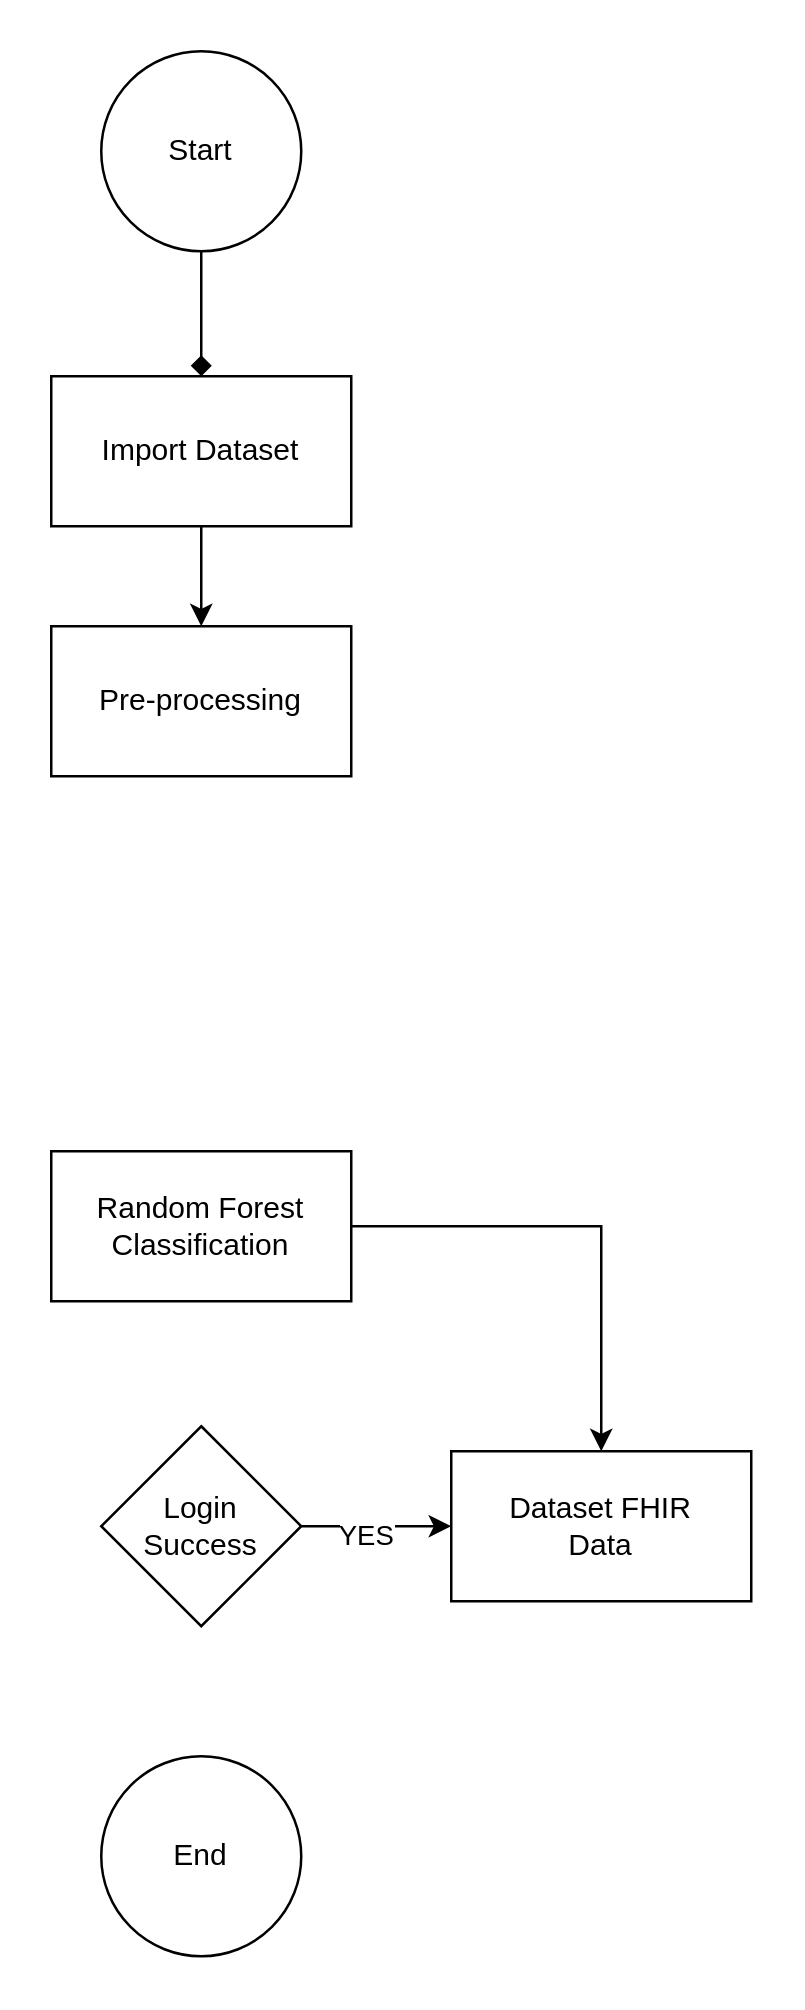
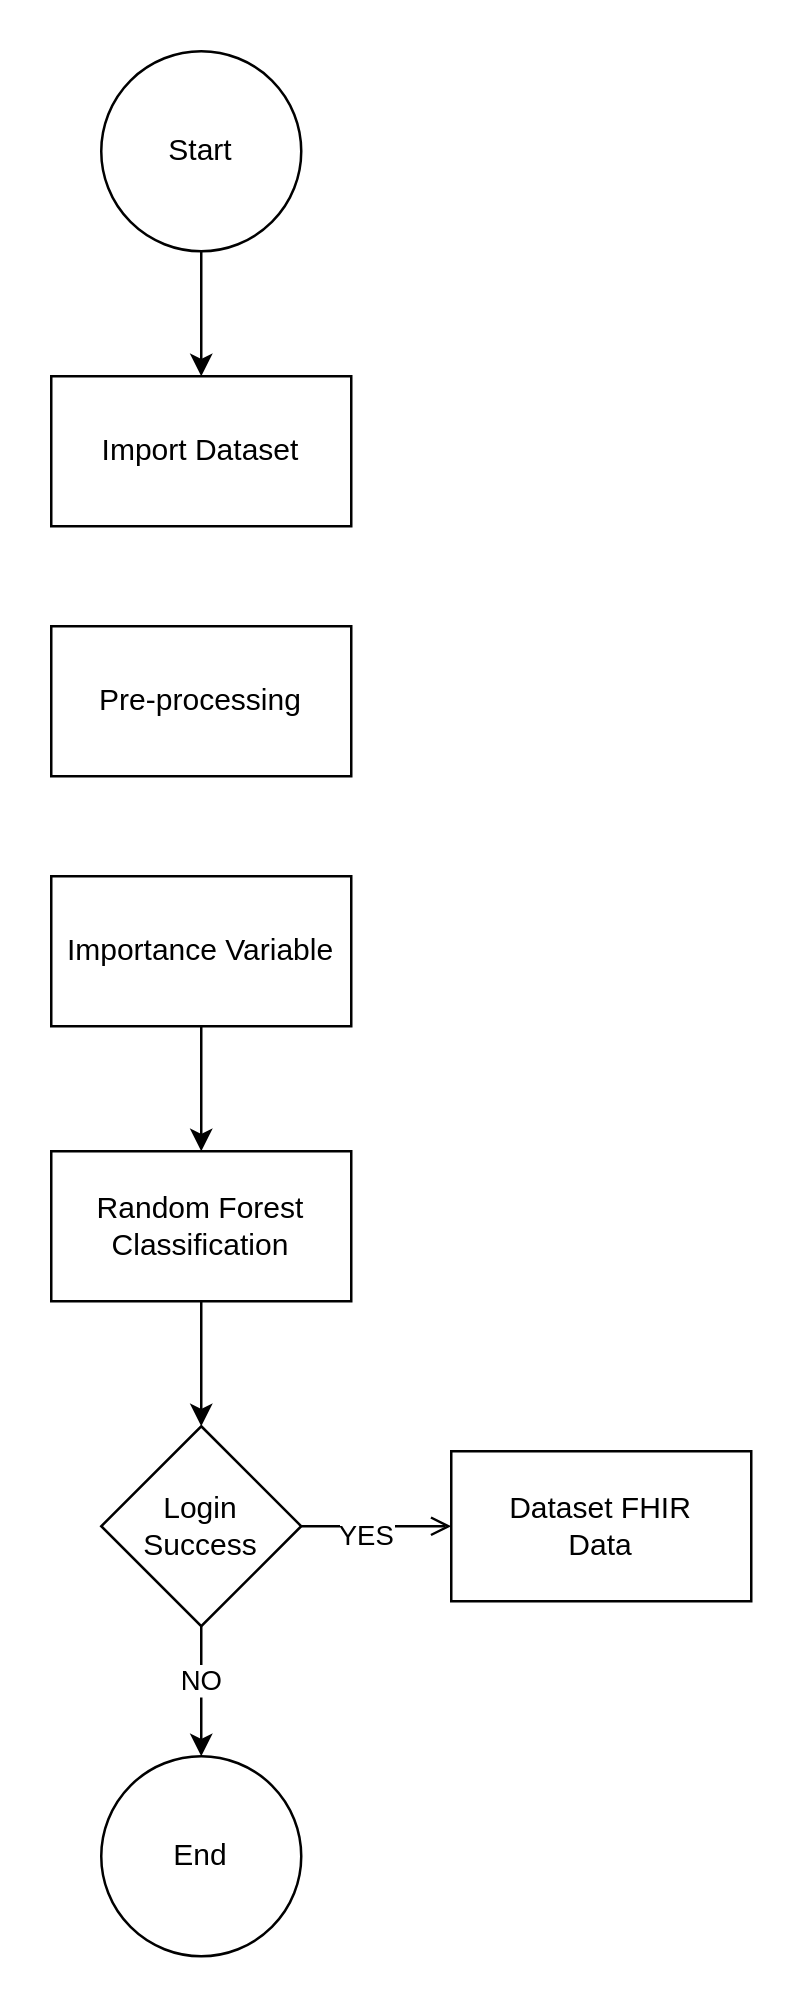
- <mxCell id="2" value="" style="edgeStyle=orthogonalEdgeStyle;rounded=0;orthogonalLoop=1;jettySize=auto;html=1;endArrow=diamond;" edge="1" parent="1" source="3" target="5"><mxGeometry relative="1" as="geometry" /></mxCell>
+ <mxCell id="2" value="" style="edgeStyle=orthogonalEdgeStyle;rounded=0;orthogonalLoop=1;jettySize=auto;html=1;" edge="1" parent="1" source="3" target="5"><mxGeometry relative="1" as="geometry" /></mxCell>
- <mxCell id="4" value="" style="edgeStyle=orthogonalEdgeStyle;rounded=0;orthogonalLoop=1;jettySize=auto;html=1;" edge="1" parent="1" source="5" target="6"><mxGeometry relative="1" as="geometry" /></mxCell>
+ <mxCell id="8" value="Importance Variable" style="whiteSpace=wrap;html=1;" vertex="1" parent="1"><mxGeometry x="20" y="350" width="120" height="60" as="geometry" /></mxCell>
+ <mxCell id="7" value="" style="edgeStyle=orthogonalEdgeStyle;rounded=0;orthogonalLoop=1;jettySize=auto;html=1;" edge="1" parent="1" source="8" target="10"><mxGeometry relative="1" as="geometry" /></mxCell>
- <mxCell id="9" value="" style="edgeStyle=orthogonalEdgeStyle;rounded=0;orthogonalLoop=1;jettySize=auto;html=1;" edge="1" parent="1" source="10" target="16"><mxGeometry relative="1" as="geometry" /></mxCell>
+ <mxCell id="9" value="" style="edgeStyle=orthogonalEdgeStyle;rounded=0;orthogonalLoop=1;jettySize=auto;html=1;" edge="1" parent="1" source="10" target="15"><mxGeometry relative="1" as="geometry" /></mxCell>
- <mxCell id="11" value="" style="edgeStyle=orthogonalEdgeStyle;rounded=0;orthogonalLoop=1;jettySize=auto;html=1;" edge="1" parent="1" source="15" target="16"><mxGeometry relative="1" as="geometry" /></mxCell>
+ <mxCell id="11" value="" style="edgeStyle=orthogonalEdgeStyle;rounded=0;orthogonalLoop=1;jettySize=auto;html=1;endArrow=open;" edge="1" parent="1" source="15" target="16"><mxGeometry relative="1" as="geometry" /></mxCell>
+ <mxCell id="13" value="" style="edgeStyle=orthogonalEdgeStyle;rounded=0;orthogonalLoop=1;jettySize=auto;html=1;" edge="1" parent="1" source="15" target="17"><mxGeometry relative="1" as="geometry" /></mxCell>
+ <mxCell id="14" value="NO" style="edgeLabel;html=1;align=center;verticalAlign=middle;resizable=0;points=[];" vertex="1" connectable="0" parent="13"><mxGeometry x="-0.175" y="-1" relative="1" as="geometry"><mxPoint as="offset" /></mxGeometry></mxCell>
